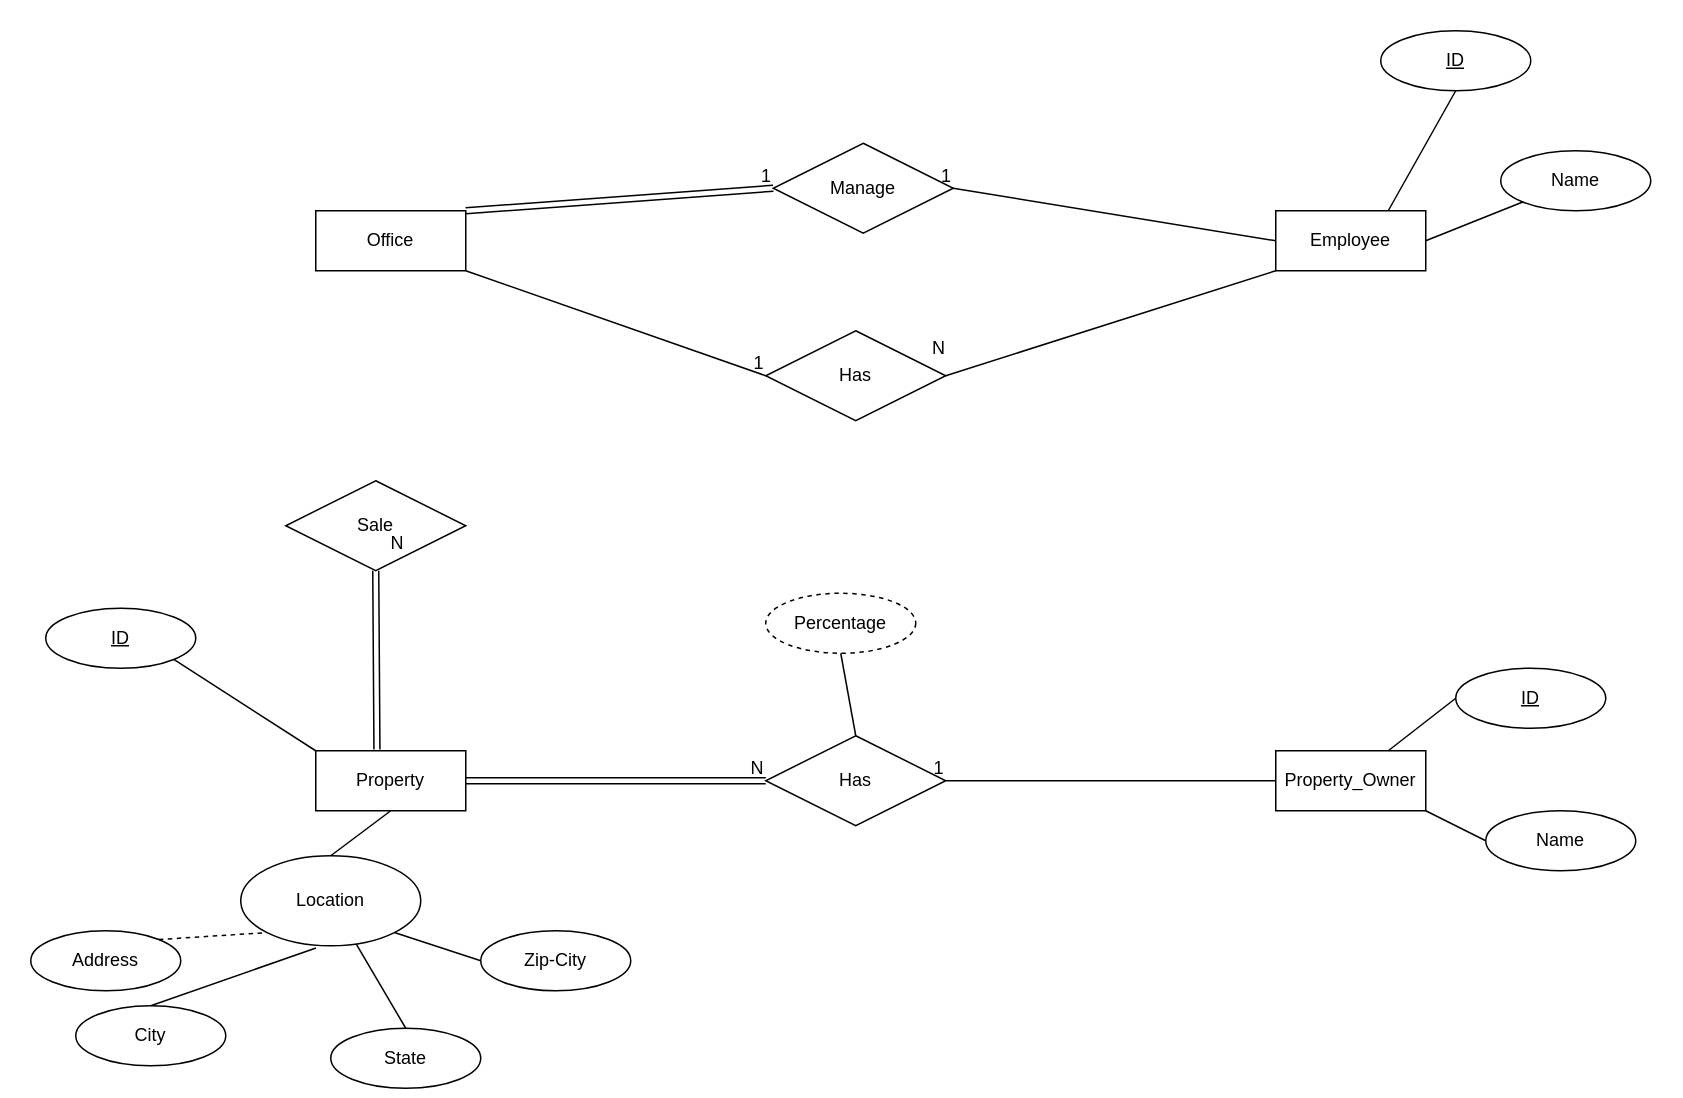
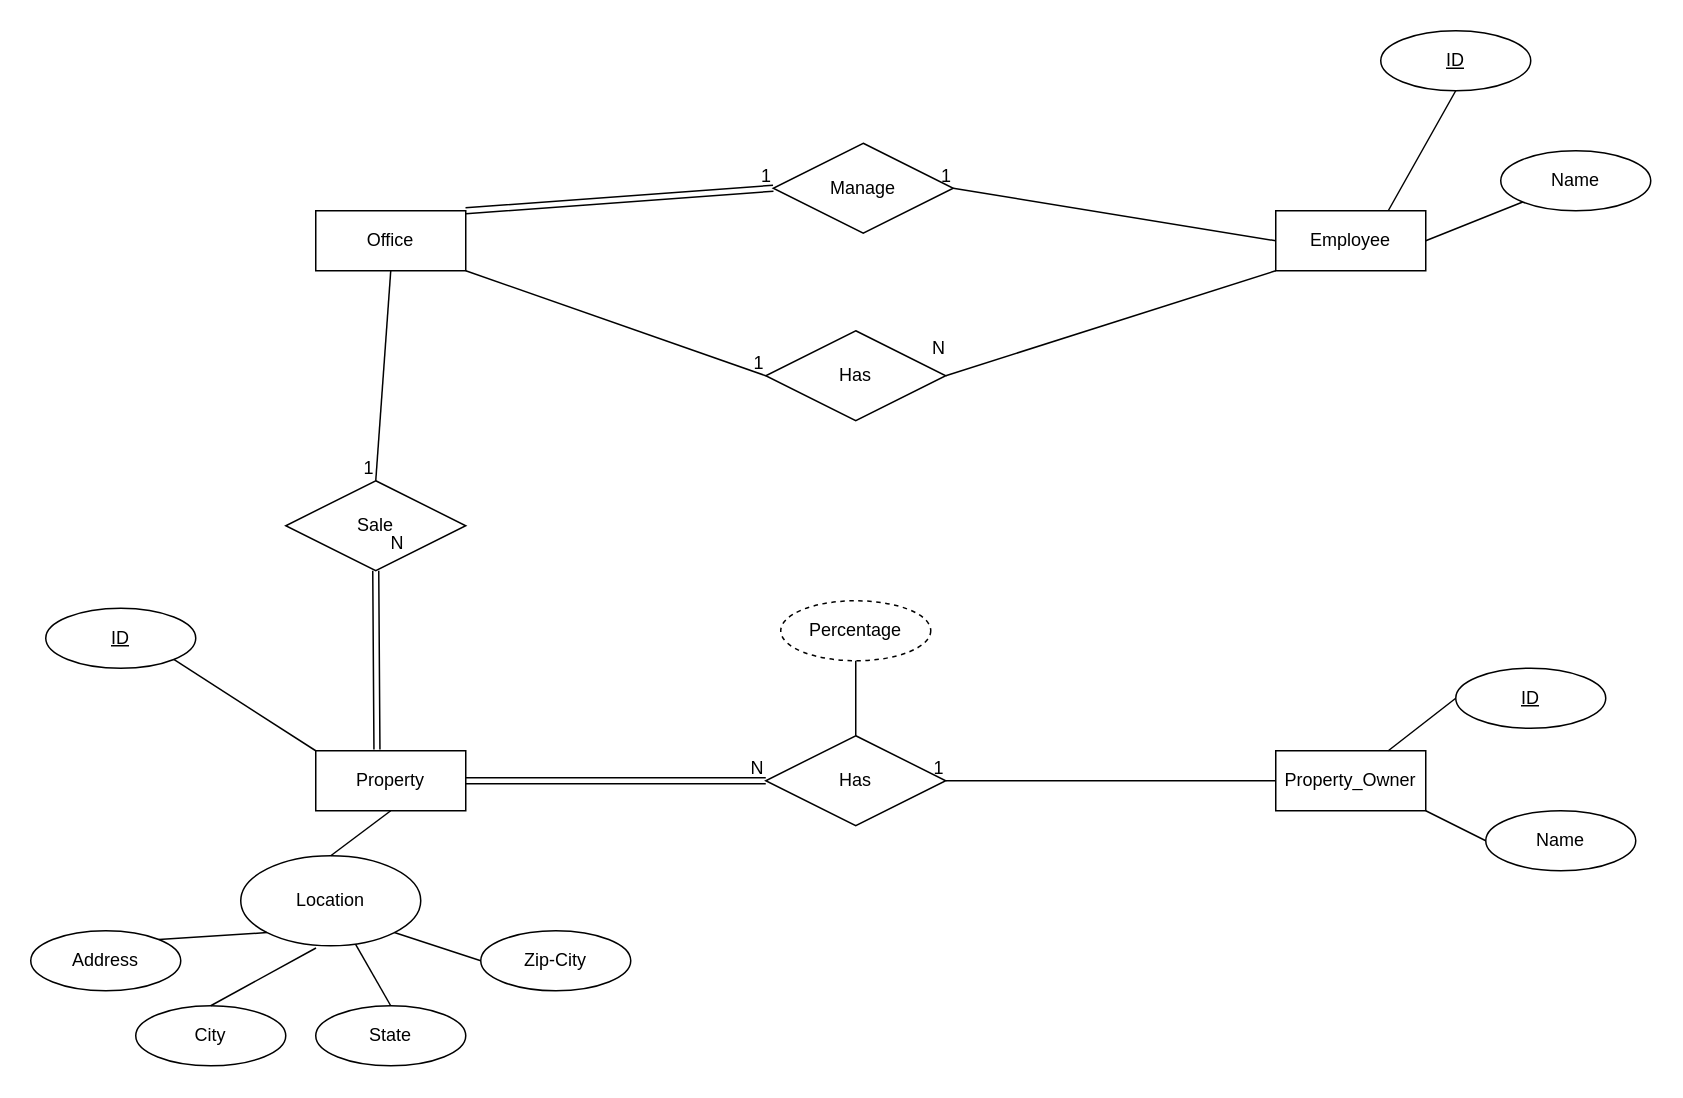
+ <mxCell id="18" value="" style="endArrow=none;html=1;rounded=0;entryX=0.5;entryY=0;entryDx=0;entryDy=0;exitX=0.5;exitY=1;exitDx=0;exitDy=0;" edge="1" parent="1" source="2" target="16"><mxGeometry relative="1" as="geometry"><mxPoint x="320" y="190" as="sourcePoint" /><mxPoint x="520" y="260" as="targetPoint" /></mxGeometry></mxCell>
+ <mxCell id="19" value="1" style="resizable=0;html=1;whiteSpace=wrap;align=right;verticalAlign=bottom;" connectable="0" vertex="1" parent="18"><mxGeometry x="1" relative="1" as="geometry" /></mxCell>
- <mxCell id="40" value="Percentage" style="ellipse;whiteSpace=wrap;html=1;align=center;dashed=1;" vertex="1" parent="1"><mxGeometry x="510" y="395" width="100" height="40" as="geometry" /></mxCell>
+ <mxCell id="40" value="Percentage" style="ellipse;whiteSpace=wrap;html=1;align=center;dashed=1;" vertex="1" parent="1"><mxGeometry x="520" y="400" width="100" height="40" as="geometry" /></mxCell>
- <mxCell id="30" value="" style="endArrow=none;html=1;rounded=0;entryX=0;entryY=1;entryDx=0;entryDy=0;exitX=1;exitY=0;exitDx=0;exitDy=0;dashed=1;" edge="1" parent="1" source="26" target="24"><mxGeometry relative="1" as="geometry"><mxPoint x="540" y="600" as="sourcePoint" /><mxPoint x="700" y="600" as="targetPoint" /></mxGeometry></mxCell>
+ <mxCell id="30" value="" style="endArrow=none;html=1;rounded=0;entryX=0;entryY=1;entryDx=0;entryDy=0;exitX=1;exitY=0;exitDx=0;exitDy=0;" edge="1" parent="1" source="26" target="24"><mxGeometry relative="1" as="geometry"><mxPoint x="540" y="600" as="sourcePoint" /><mxPoint x="700" y="600" as="targetPoint" /></mxGeometry></mxCell>
- <mxCell id="27" value="City" style="ellipse;whiteSpace=wrap;html=1;align=center;" vertex="1" parent="1"><mxGeometry x="50" y="670" width="100" height="40" as="geometry" /></mxCell>
+ <mxCell id="27" value="City" style="ellipse;whiteSpace=wrap;html=1;align=center;" vertex="1" parent="1"><mxGeometry x="90" y="670" width="100" height="40" as="geometry" /></mxCell>
- <mxCell id="28" value="State" style="ellipse;whiteSpace=wrap;html=1;align=center;" vertex="1" parent="1"><mxGeometry x="220" y="685" width="100" height="40" as="geometry" /></mxCell>
+ <mxCell id="28" value="State" style="ellipse;whiteSpace=wrap;html=1;align=center;" vertex="1" parent="1"><mxGeometry x="210" y="670" width="100" height="40" as="geometry" /></mxCell>
